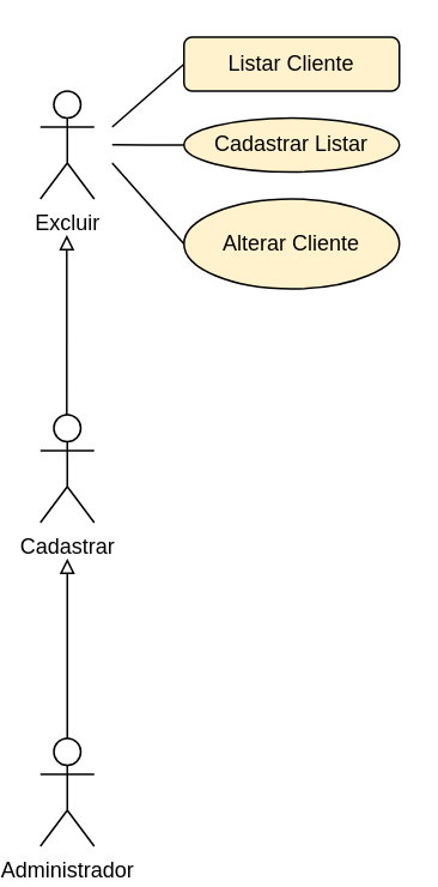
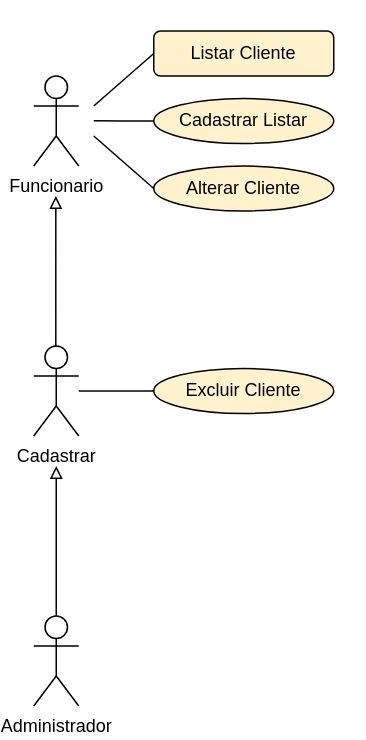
- <mxCell id="4" value="Excluir" style="shape=umlActor;verticalLabelPosition=bottom;verticalAlign=top;html=1;outlineConnect=0;" parent="1" vertex="1"><mxGeometry x="20" y="50" width="30" height="60" as="geometry" /></mxCell>
+ <mxCell id="4" value="Funcionario" style="shape=umlActor;verticalLabelPosition=bottom;verticalAlign=top;html=1;outlineConnect=0;" parent="1" vertex="1"><mxGeometry x="20" y="50" width="30" height="60" as="geometry" /></mxCell>
- <mxCell id="10" value="Alterar Cliente" style="ellipse;whiteSpace=wrap;html=1;fillColor=#fff2cc;" parent="1" vertex="1"><mxGeometry x="100" y="110" width="120" height="50" as="geometry" /></mxCell>
+ <mxCell id="10" value="Alterar Cliente" style="ellipse;whiteSpace=wrap;html=1;fillColor=#fff2cc;" parent="1" vertex="1"><mxGeometry x="100" y="110" width="120" height="30" as="geometry" /></mxCell>
+ <mxCell id="13" style="edgeStyle=none;rounded=0;orthogonalLoop=1;jettySize=auto;html=1;endArrow=none;endFill=0;" parent="1" source="14" target="11" edge="1"><mxGeometry relative="1" as="geometry" /></mxCell>
+ <mxCell id="14" value="Excluir Cliente" style="ellipse;whiteSpace=wrap;html=1;fillColor=#fff2cc;" parent="1" vertex="1"><mxGeometry x="100" y="245" width="120" height="30" as="geometry" /></mxCell>
